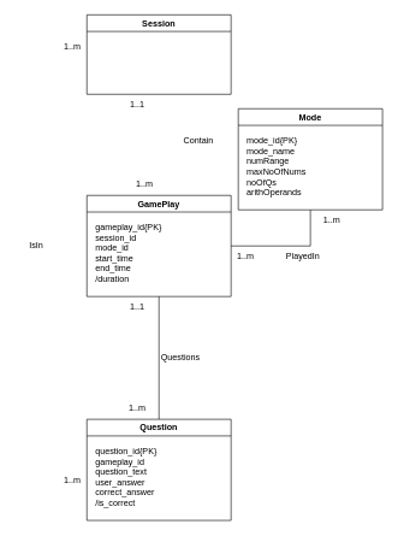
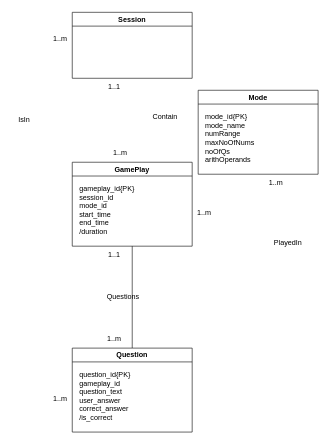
- <mxCell id="15" value="IsIn" style="text;html=1;align=center;verticalAlign=middle;whiteSpace=wrap;rounded=0;" vertex="1" parent="1"><mxGeometry x="20" y="325" width="60" height="30" as="geometry" /></mxCell>
+ <mxCell id="15" value="IsIn" style="text;html=1;align=center;verticalAlign=middle;whiteSpace=wrap;rounded=0;" vertex="1" parent="1"><mxGeometry x="10" y="185" width="60" height="30" as="geometry" /></mxCell>
- <mxCell id="4" style="edgeStyle=orthogonalEdgeStyle;rounded=0;orthogonalLoop=1;jettySize=auto;html=1;exitX=1;exitY=0.5;exitDx=0;exitDy=0;entryX=0.5;entryY=1;entryDx=0;entryDy=0;endArrow=none;endFill=0;" edge="1" parent="1" source="5" target="18"><mxGeometry relative="1" as="geometry" /></mxCell>
- <mxCell id="20" value="PlayedIn" style="text;html=1;align=center;verticalAlign=middle;whiteSpace=wrap;rounded=0;" vertex="1" parent="1"><mxGeometry x="390" y="340" width="60" height="30" as="geometry" /></mxCell>
+ <mxCell id="20" value="PlayedIn" style="text;html=1;align=center;verticalAlign=middle;whiteSpace=wrap;rounded=0;" vertex="1" parent="1"><mxGeometry x="450" y="390" width="60" height="30" as="geometry" /></mxCell>
- <mxCell id="12" value="Questions" style="text;html=1;align=center;verticalAlign=middle;whiteSpace=wrap;rounded=0;" vertex="1" parent="1"><mxGeometry x="220" y="480" width="60" height="30" as="geometry" /></mxCell>
+ <mxCell id="12" value="Questions" style="text;html=1;align=center;verticalAlign=middle;whiteSpace=wrap;rounded=0;" vertex="1" parent="1"><mxGeometry x="175" y="480" width="60" height="30" as="geometry" /></mxCell>
